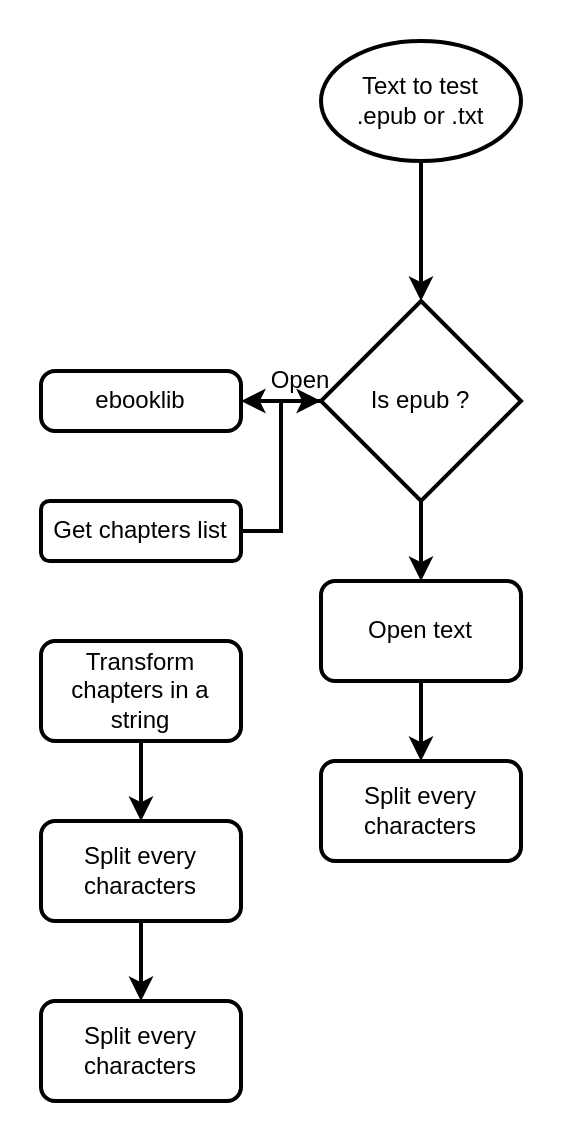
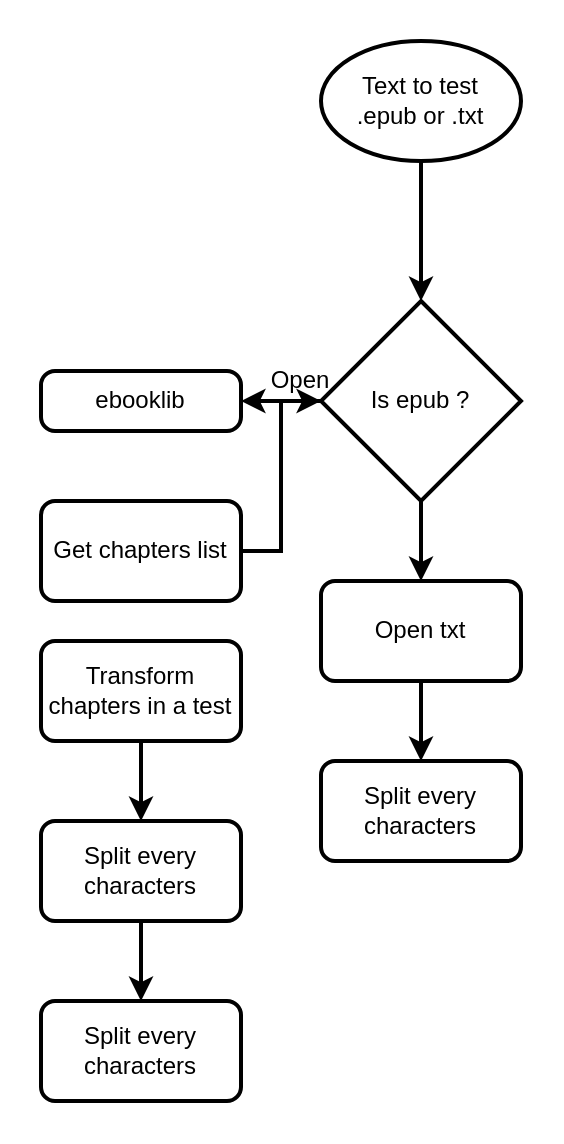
- <mxCell id="10" value="Get chapters list" style="whiteSpace=wrap;html=1;rounded=1;strokeWidth=2;arcSize=14;" vertex="1" parent="1"><mxGeometry x="20" y="250" width="100" height="30" as="geometry" /></mxCell>
+ <mxCell id="10" value="Get chapters list" style="whiteSpace=wrap;html=1;rounded=1;strokeWidth=2;arcSize=14;" vertex="1" parent="1"><mxGeometry x="20" y="250" width="100" height="50" as="geometry" /></mxCell>
- <mxCell id="17" value="Open text" style="whiteSpace=wrap;html=1;rounded=1;strokeWidth=2;arcSize=14;" vertex="1" parent="1"><mxGeometry x="160" y="290" width="100" height="50" as="geometry" /></mxCell>
+ <mxCell id="17" value="Open txt" style="whiteSpace=wrap;html=1;rounded=1;strokeWidth=2;arcSize=14;" vertex="1" parent="1"><mxGeometry x="160" y="290" width="100" height="50" as="geometry" /></mxCell>
- <mxCell id="12" value="Transform chapters in a string" style="whiteSpace=wrap;html=1;rounded=1;strokeWidth=2;arcSize=14;" vertex="1" parent="1"><mxGeometry x="20" y="320" width="100" height="50" as="geometry" /></mxCell>
+ <mxCell id="12" value="Transform chapters in a test" style="whiteSpace=wrap;html=1;rounded=1;strokeWidth=2;arcSize=14;" vertex="1" parent="1"><mxGeometry x="20" y="320" width="100" height="50" as="geometry" /></mxCell>
